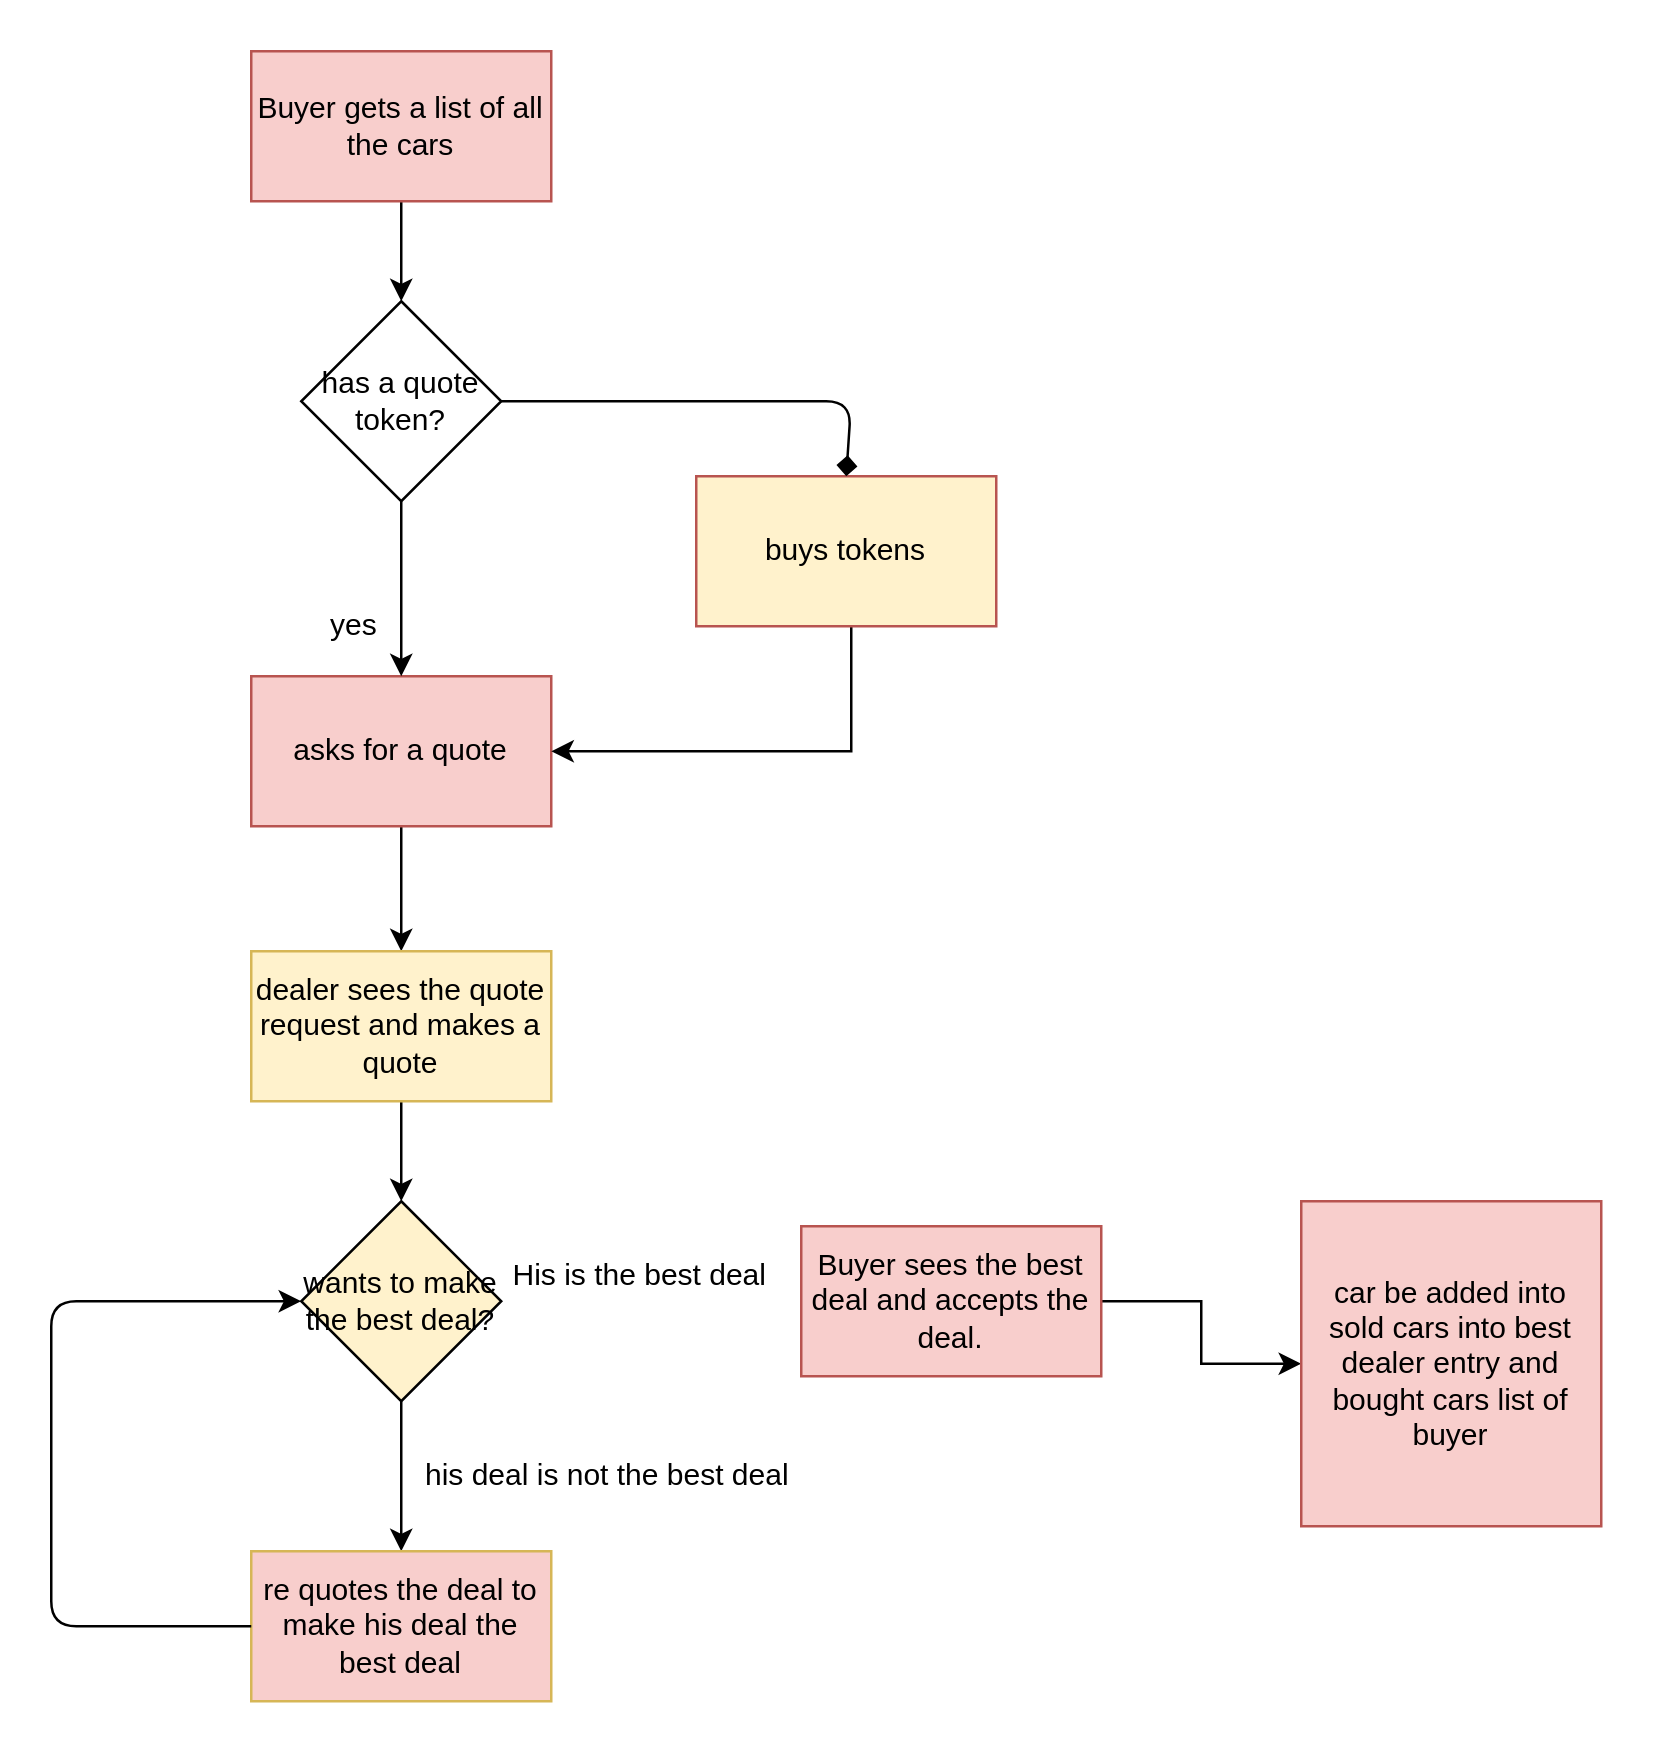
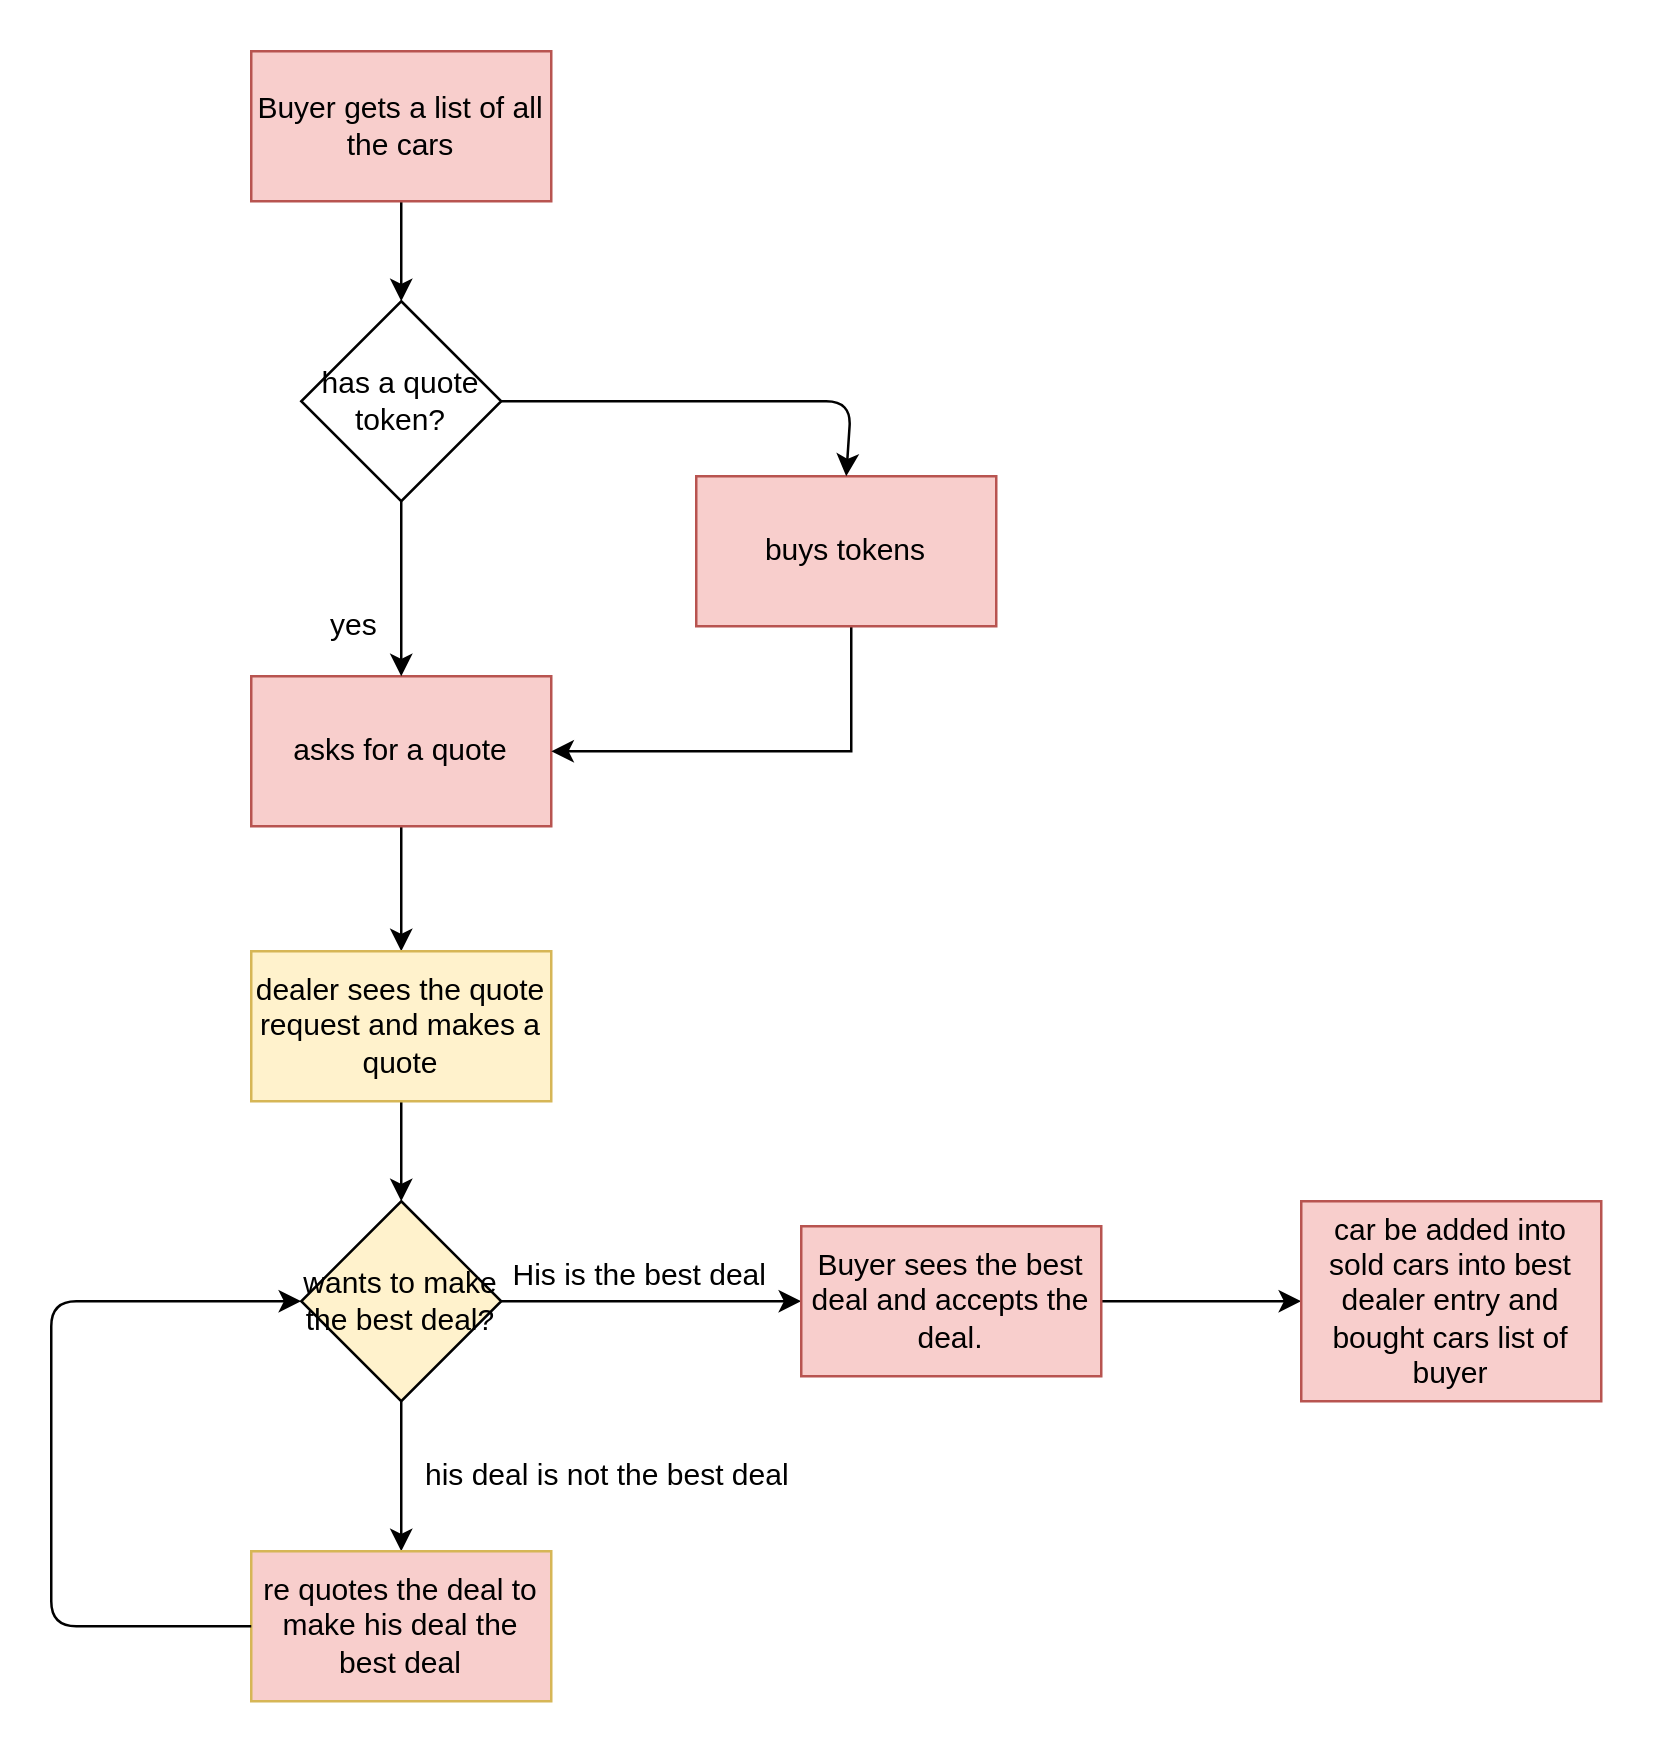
- <mxCell id="13" value="" style="endArrow=diamond;html=1;exitX=1;exitY=0.5;exitDx=0;exitDy=0;entryX=0.5;entryY=0;entryDx=0;entryDy=0;" parent="1" source="8" target="12" edge="1"><mxGeometry width="50" height="50" relative="1" as="geometry"><mxPoint x="-60" y="690" as="sourcePoint" /><mxPoint x="-10" y="640" as="targetPoint" /><Array as="points"><mxPoint x="340" y="160" /></Array></mxGeometry></mxCell>
+ <mxCell id="13" value="" style="endArrow=classic;html=1;exitX=1;exitY=0.5;exitDx=0;exitDy=0;entryX=0.5;entryY=0;entryDx=0;entryDy=0;" parent="1" source="8" target="12" edge="1"><mxGeometry width="50" height="50" relative="1" as="geometry"><mxPoint x="-60" y="690" as="sourcePoint" /><mxPoint x="-10" y="640" as="targetPoint" /><Array as="points"><mxPoint x="340" y="160" /></Array></mxGeometry></mxCell>
- <mxCell id="12" value="&lt;font color=&quot;#000000&quot;&gt;buys tokens&lt;/font&gt;" style="rounded=0;whiteSpace=wrap;html=1;fillColor=#fff2cc;strokeColor=#b85450;" parent="1" vertex="1"><mxGeometry x="278" y="190" width="120" height="60" as="geometry" /></mxCell>
+ <mxCell id="12" value="&lt;font color=&quot;#000000&quot;&gt;buys tokens&lt;/font&gt;" style="rounded=0;whiteSpace=wrap;html=1;fillColor=#f8cecc;strokeColor=#b85450;" parent="1" vertex="1"><mxGeometry x="278" y="190" width="120" height="60" as="geometry" /></mxCell>
+ <mxCell id="14" value="" style="edgeStyle=orthogonalEdgeStyle;rounded=0;orthogonalLoop=1;jettySize=auto;html=1;entryX=0;entryY=0.5;entryDx=0;entryDy=0;" parent="1" source="16" target="18" edge="1"><mxGeometry relative="1" as="geometry"><mxPoint x="280" y="520" as="targetPoint" /></mxGeometry></mxCell>
- <mxCell id="19" value="&lt;span style=&quot;color: rgb(0 , 0 , 0) ; white-space: normal&quot;&gt;car be added into sold cars into best dealer entry and bought cars list of buyer&lt;/span&gt;" style="rounded=0;whiteSpace=wrap;html=1;fillColor=#f8cecc;strokeColor=#b85450;" parent="1" vertex="1"><mxGeometry x="520" y="480" width="120" height="130" as="geometry" /></mxCell>
+ <mxCell id="19" value="&lt;span style=&quot;color: rgb(0 , 0 , 0) ; white-space: normal&quot;&gt;car be added into sold cars into best dealer entry and bought cars list of buyer&lt;/span&gt;" style="rounded=0;whiteSpace=wrap;html=1;fillColor=#f8cecc;strokeColor=#b85450;" parent="1" vertex="1"><mxGeometry x="520" y="480" width="120" height="80" as="geometry" /></mxCell>
